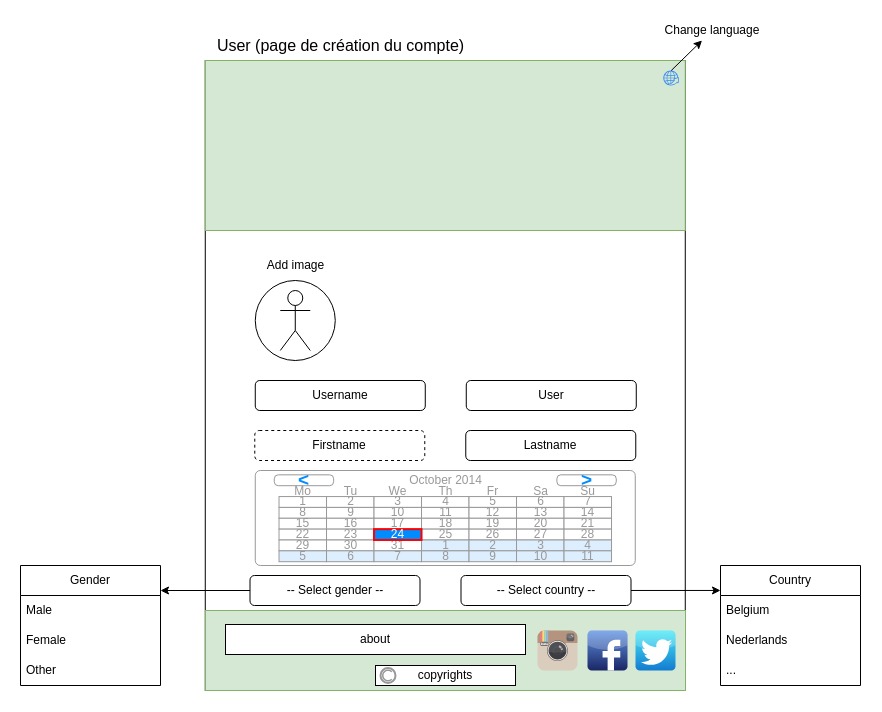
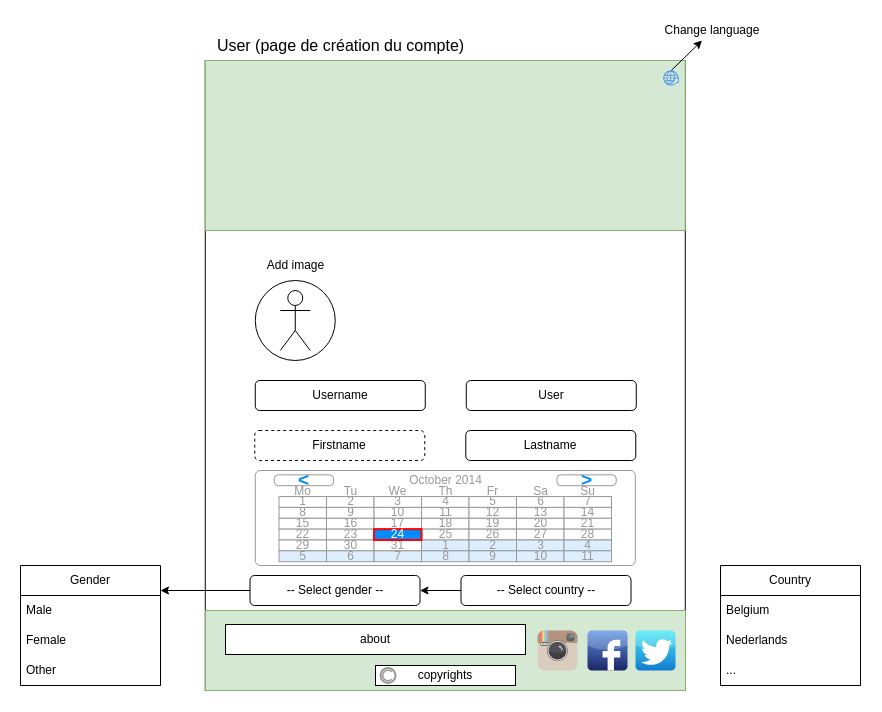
- <mxCell id="21" style="edgeStyle=none;html=1;entryX=0;entryY=0.208;entryDx=0;entryDy=0;entryPerimeter=0;" edge="1" parent="1" source="11" target="17"><mxGeometry relative="1" as="geometry" /></mxCell>
+ <mxCell id="21" style="edgeStyle=none;html=1;" edge="1" parent="1" source="11" target="10"><mxGeometry relative="1" as="geometry" /></mxCell>
